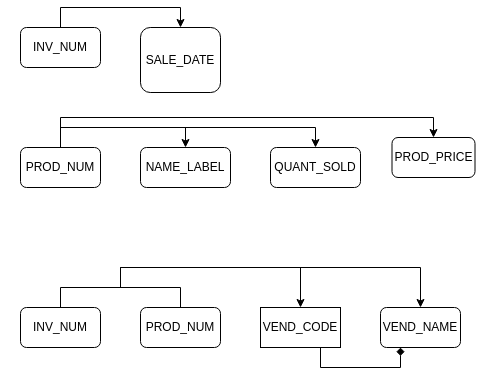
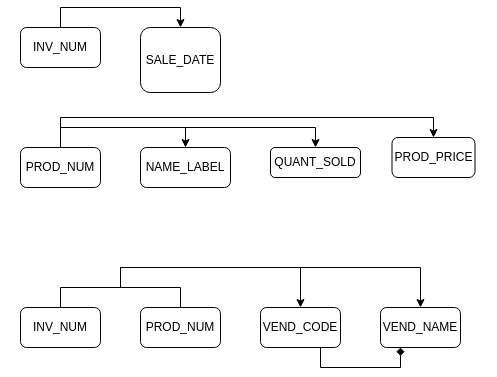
- <mxCell id="13" value="QUANT_SOLD" style="rounded=1;whiteSpace=wrap;html=1;" parent="1" vertex="1"><mxGeometry x="270" y="140" width="90" height="40" as="geometry" /></mxCell>
+ <mxCell id="13" value="QUANT_SOLD" style="rounded=1;whiteSpace=wrap;html=1;" parent="1" vertex="1"><mxGeometry x="270" y="140" width="90" height="30" as="geometry" /></mxCell>
- <mxCell id="11" value="VEND_CODE" style="whiteSpace=wrap;html=1;rounded=0;" parent="1" vertex="1"><mxGeometry x="260" y="300" width="80" height="40" as="geometry" /></mxCell>
+ <mxCell id="11" value="VEND_CODE" style="rounded=1;whiteSpace=wrap;html=1;" parent="1" vertex="1"><mxGeometry x="260" y="300" width="80" height="40" as="geometry" /></mxCell>
